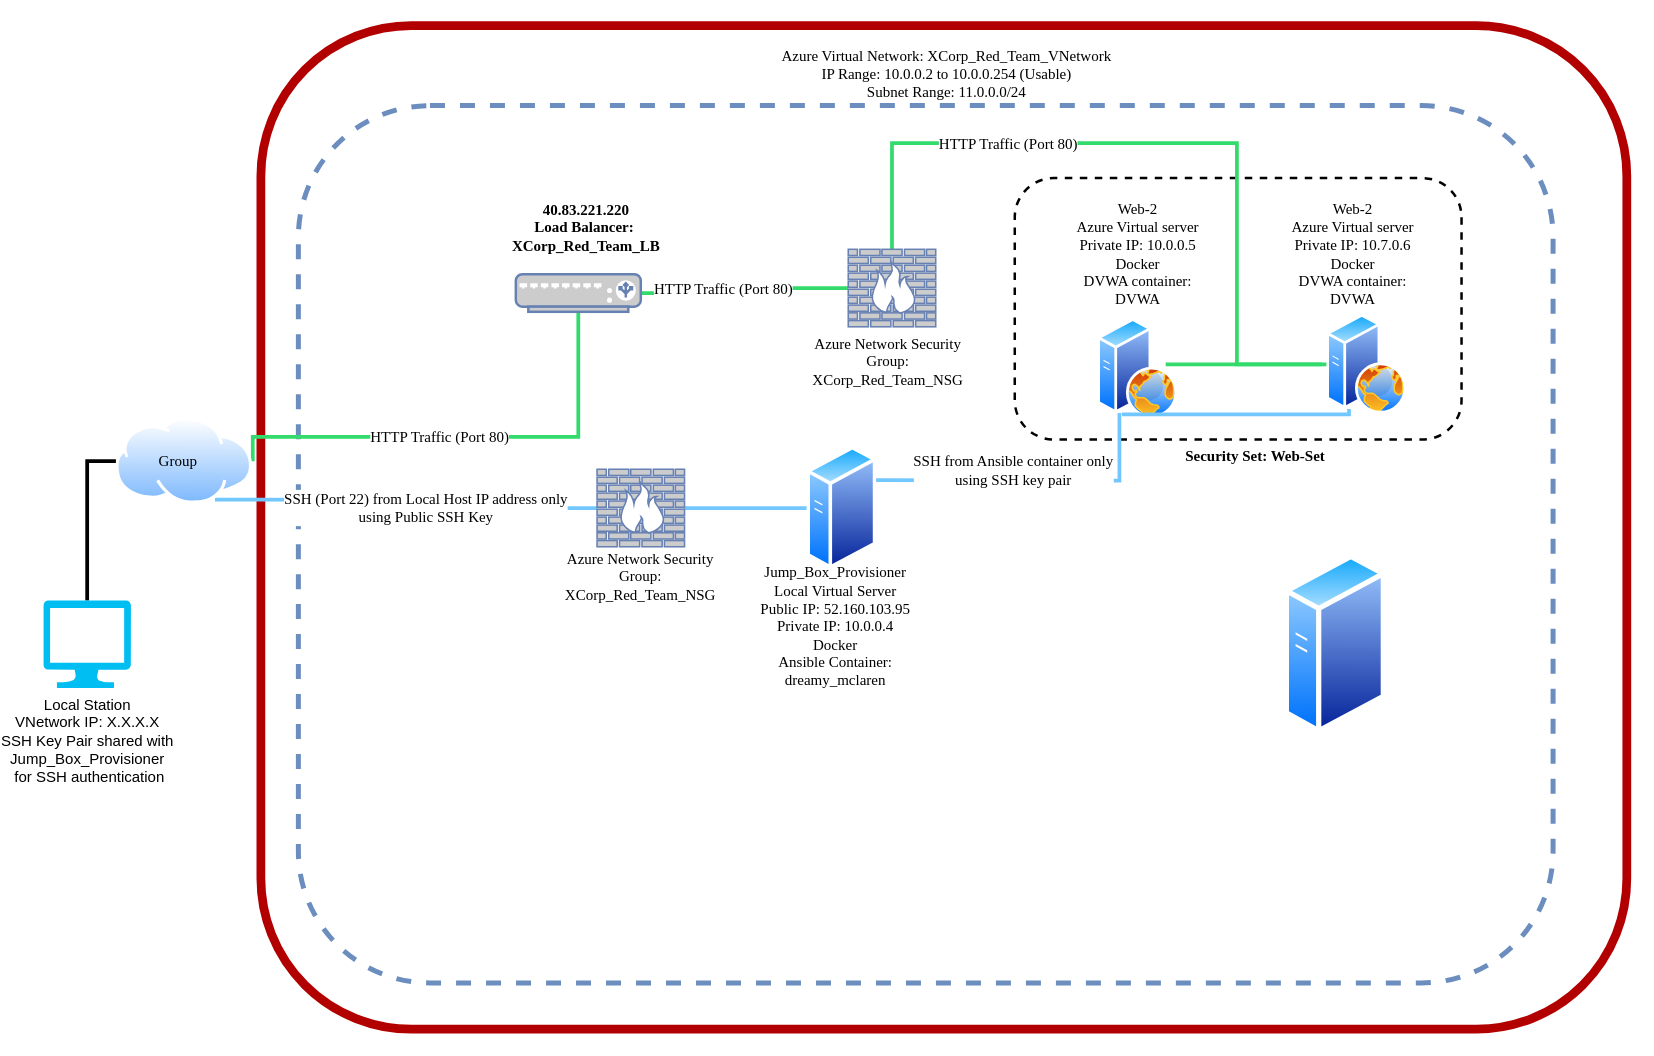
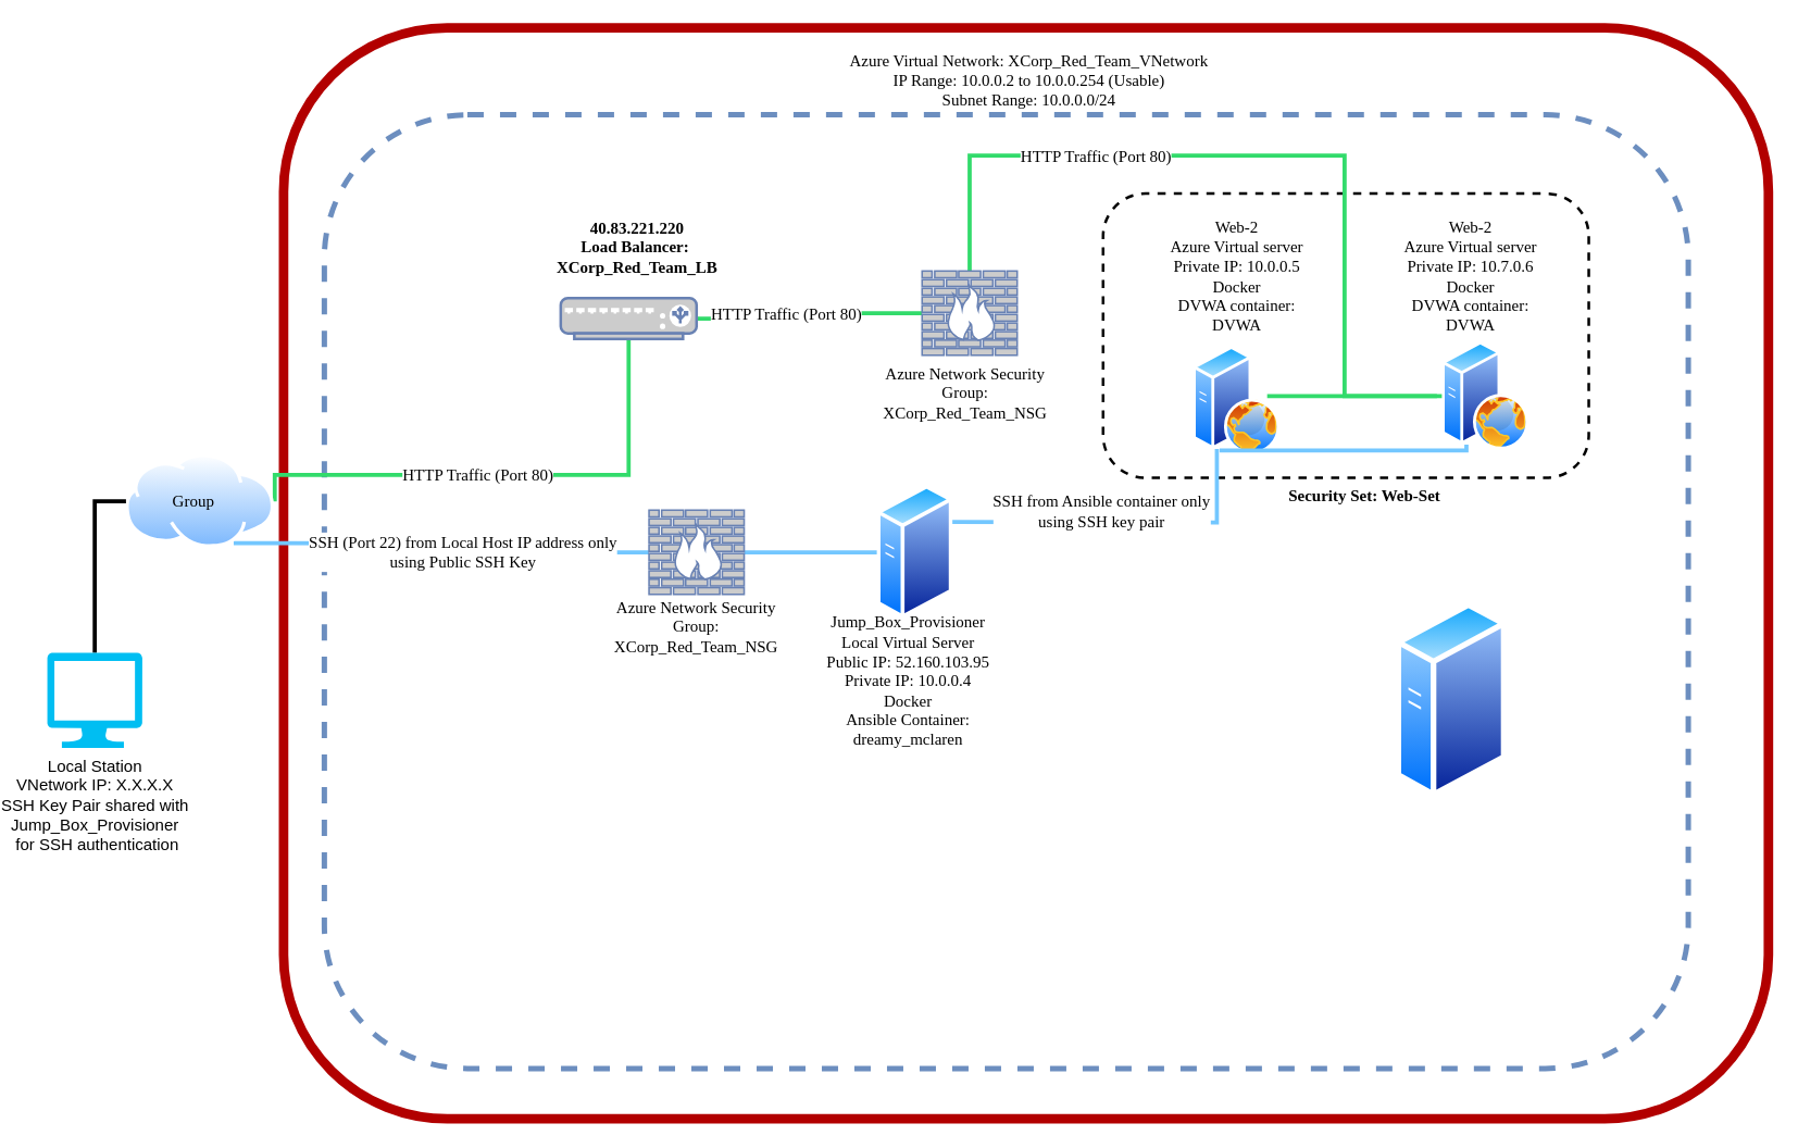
- <mxCell id="16" value="Azure Virtual Network: XCorp_Red_Team_VNetwork&lt;br&gt;IP Range: 10.0.0.2 to 10.0.0.254 (Usable)&lt;br&gt;Subnet Range: 11.0.0.0/24" style="text;html=1;strokeColor=none;fillColor=none;align=center;verticalAlign=middle;whiteSpace=wrap;rounded=0;shadow=0;glass=0;dashed=1;fontFamily=Georgia;" parent="1" vertex="1"><mxGeometry x="498" y="34" width="490" height="50" as="geometry" /></mxCell>
+ <mxCell id="16" value="Azure Virtual Network: XCorp_Red_Team_VNetwork&lt;br&gt;IP Range: 10.0.0.2 to 10.0.0.254 (Usable)&lt;br&gt;Subnet Range: 10.0.0.0/24" style="text;html=1;strokeColor=none;fillColor=none;align=center;verticalAlign=middle;whiteSpace=wrap;rounded=0;shadow=0;glass=0;dashed=1;fontFamily=Georgia;" parent="1" vertex="1"><mxGeometry x="498" y="34" width="490" height="50" as="geometry" /></mxCell>
